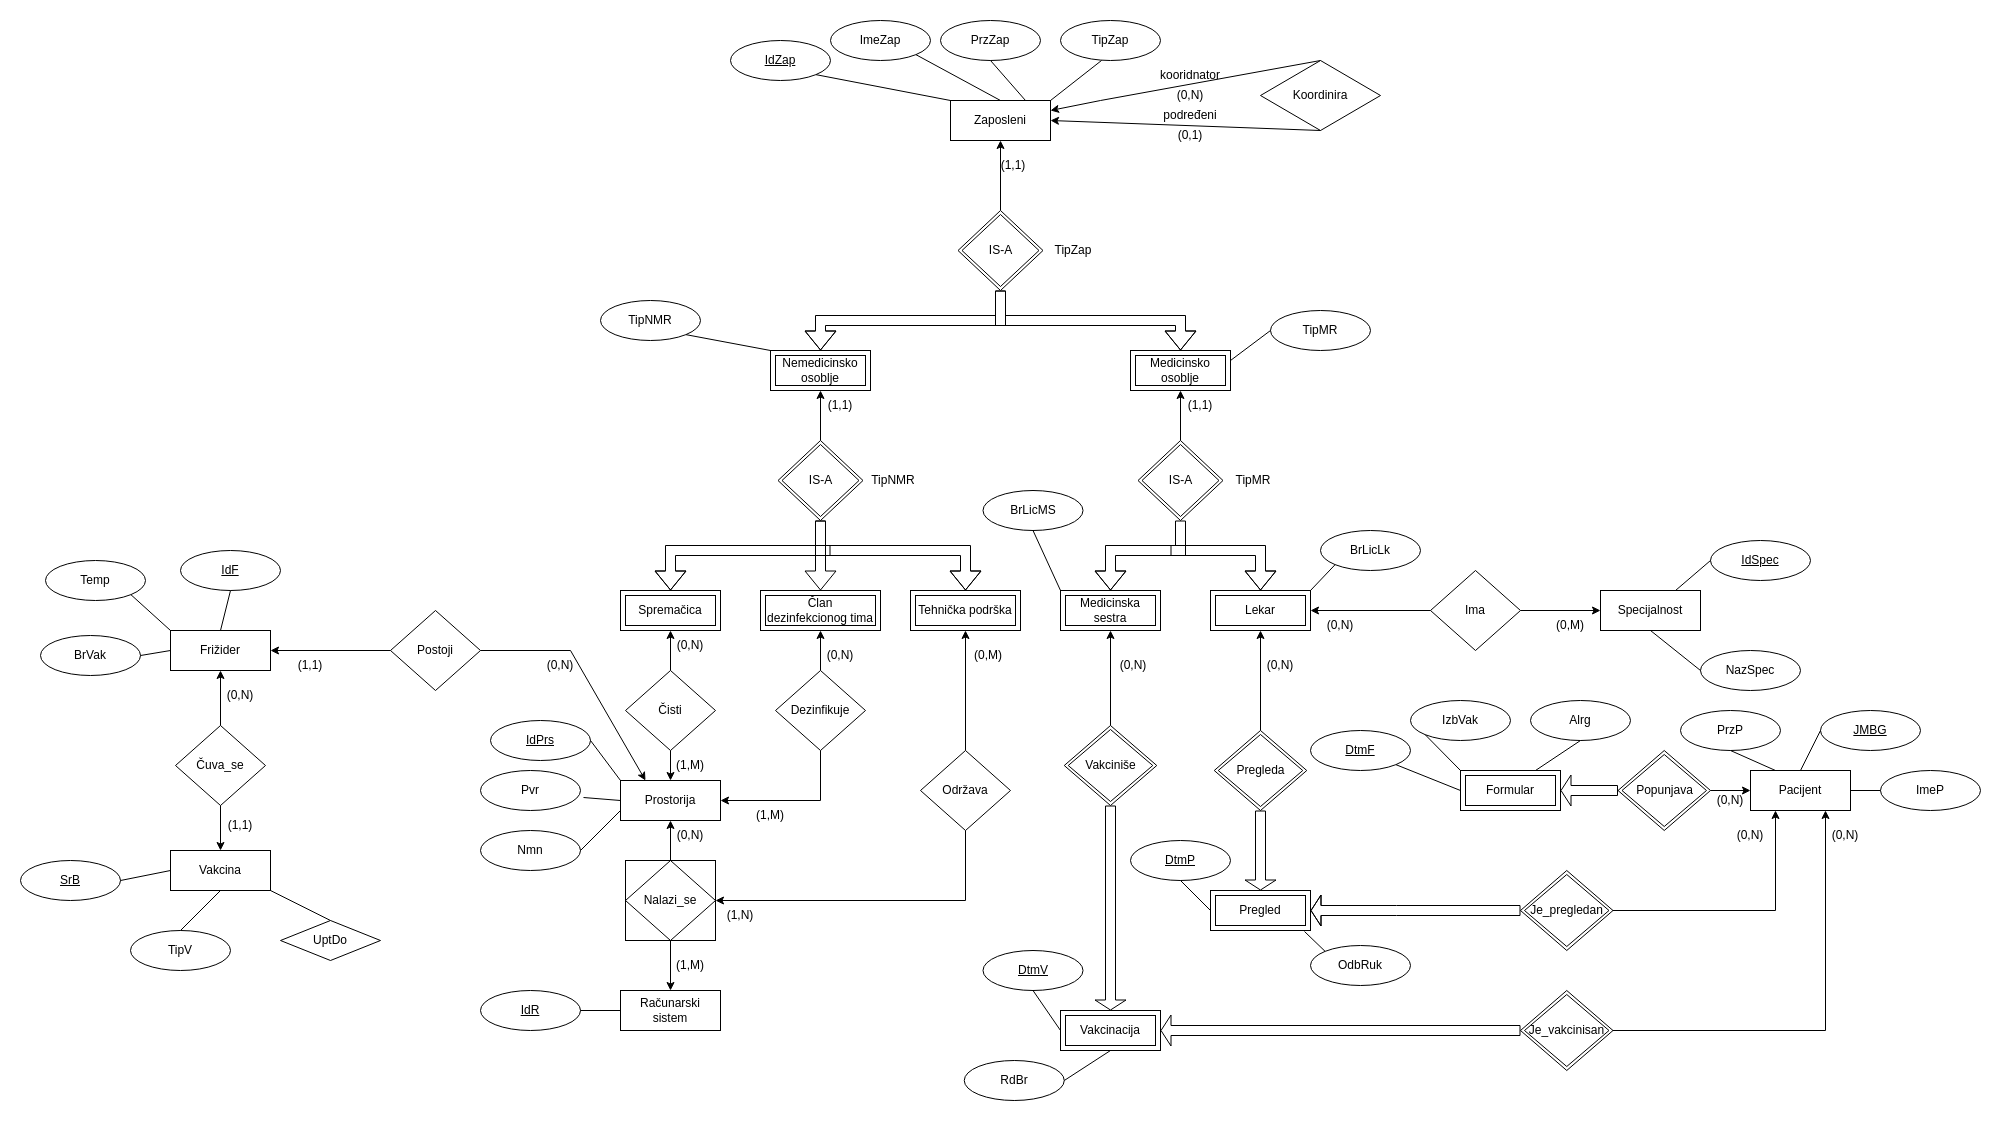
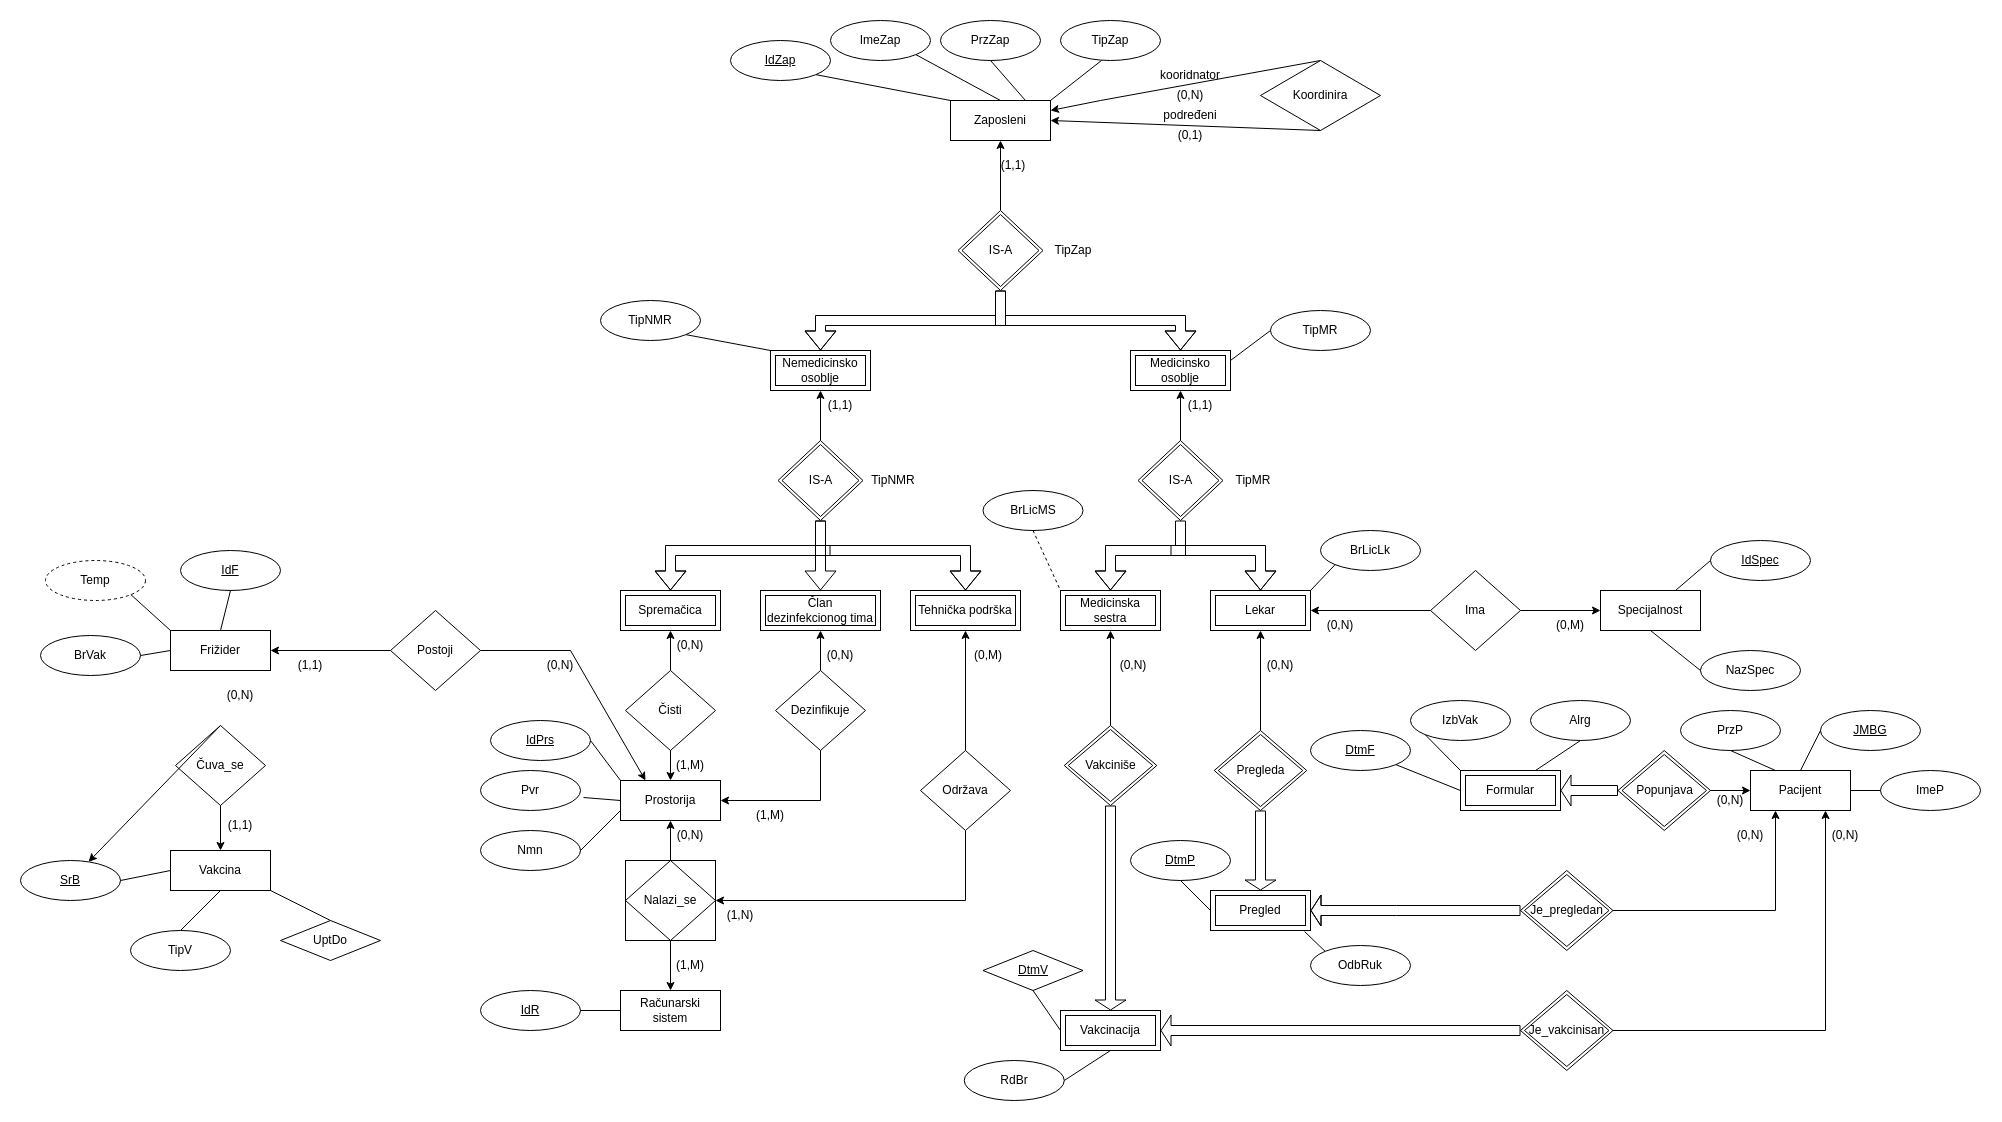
- <mxCell id="102" value="" style="endArrow=none;html=1;rounded=0;entryX=0;entryY=0;entryDx=0;entryDy=0;exitX=0.5;exitY=1;exitDx=0;exitDy=0;" edge="1" parent="1" source="101" target="95"><mxGeometry relative="1" as="geometry"><mxPoint x="690" y="540" as="sourcePoint" /><mxPoint x="850" y="540" as="targetPoint" /></mxGeometry></mxCell>
+ <mxCell id="102" value="" style="endArrow=none;html=1;rounded=0;entryX=0;entryY=0;entryDx=0;entryDy=0;exitX=0.5;exitY=1;exitDx=0;exitDy=0;dashed=1;" edge="1" parent="1" source="101" target="95"><mxGeometry relative="1" as="geometry"><mxPoint x="690" y="540" as="sourcePoint" /><mxPoint x="850" y="540" as="targetPoint" /></mxGeometry></mxCell>
- <mxCell id="80" value="Temp" style="ellipse;whiteSpace=wrap;html=1;align=center;" vertex="1" parent="1"><mxGeometry x="45" y="560" width="100" height="40" as="geometry" /></mxCell>
+ <mxCell id="80" value="Temp" style="ellipse;whiteSpace=wrap;html=1;align=center;dashed=1;" vertex="1" parent="1"><mxGeometry x="45" y="560" width="100" height="40" as="geometry" /></mxCell>
- <mxCell id="72" value="" style="endArrow=classic;html=1;rounded=0;exitX=0.5;exitY=0;exitDx=0;exitDy=0;entryX=0.5;entryY=1;entryDx=0;entryDy=0;" edge="1" parent="1" source="71" target="67"><mxGeometry width="50" height="50" relative="1" as="geometry"><mxPoint x="410" y="770" as="sourcePoint" /><mxPoint x="460" y="720" as="targetPoint" /></mxGeometry></mxCell>
+ <mxCell id="72" value="" style="endArrow=classic;html=1;rounded=0;exitX=0.5;exitY=0;exitDx=0;exitDy=0;" edge="1" parent="1" source="71" target="86"><mxGeometry width="50" height="50" relative="1" as="geometry"><mxPoint x="410" y="770" as="sourcePoint" /><mxPoint x="460" y="720" as="targetPoint" /></mxGeometry></mxCell>
- <mxCell id="142" value="DtmV" style="ellipse;whiteSpace=wrap;html=1;align=center;fontStyle=4;" vertex="1" parent="1"><mxGeometry x="982.5" y="950" width="100" height="40" as="geometry" /></mxCell>
+ <mxCell id="142" value="DtmV" style="rhombus;whiteSpace=wrap;html=1;align=center;fontStyle=4;" vertex="1" parent="1"><mxGeometry x="982.5" y="950" width="100" height="40" as="geometry" /></mxCell>
